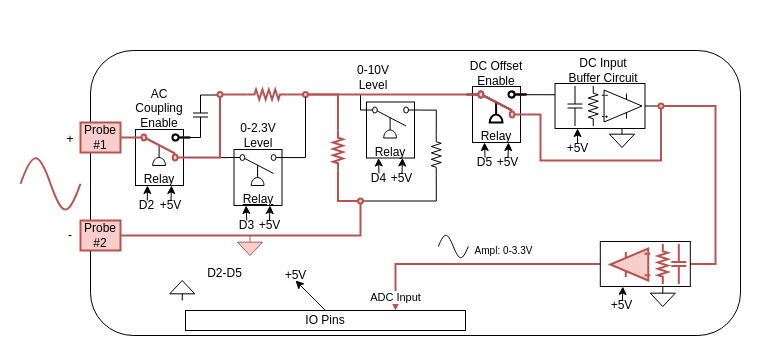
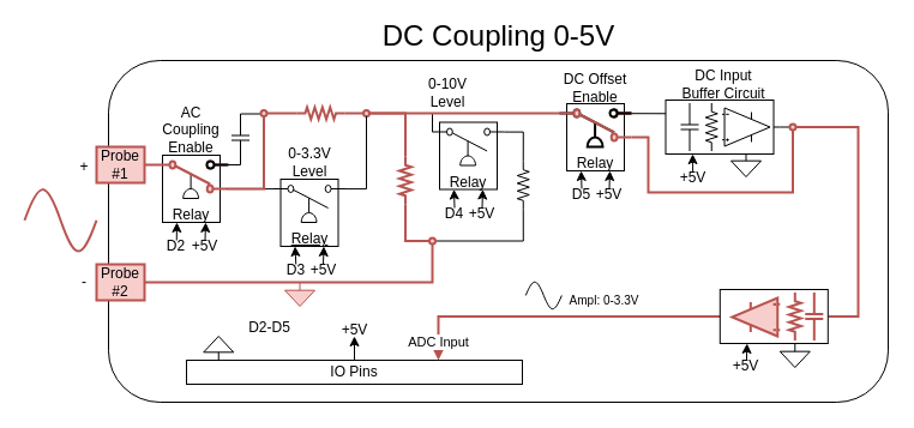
+ <mxCell id="18" value="&lt;font style=&quot;font-size: 24px&quot;&gt;DC Coupling 0-5V&lt;/font&gt;" style="text;html=1;strokeColor=none;fillColor=none;align=center;verticalAlign=middle;whiteSpace=wrap;rounded=0;" parent="1" vertex="1"><mxGeometry x="299.63" y="20" width="230.75" height="20" as="geometry" /></mxCell>
- <mxCell id="45" value="0-2.3V Level" style="text;html=1;strokeColor=none;fillColor=none;align=center;verticalAlign=middle;whiteSpace=wrap;rounded=0;" parent="1" vertex="1"><mxGeometry x="237.5" y="125" width="40" height="20" as="geometry" /></mxCell>
+ <mxCell id="45" value="0-3.3V Level" style="text;html=1;strokeColor=none;fillColor=none;align=center;verticalAlign=middle;whiteSpace=wrap;rounded=0;" parent="1" vertex="1"><mxGeometry x="237.5" y="125" width="40" height="20" as="geometry" /></mxCell>
- <mxCell id="10" value="IO Pins" style="rounded=0;whiteSpace=wrap;html=1;" parent="1" vertex="1"><mxGeometry x="185" y="310" width="280" height="20" as="geometry" /></mxCell>
+ <mxCell id="10" value="IO Pins" style="rounded=0;whiteSpace=wrap;html=1;" parent="1" vertex="1"><mxGeometry x="155" y="300" width="280" height="20" as="geometry" /></mxCell>
